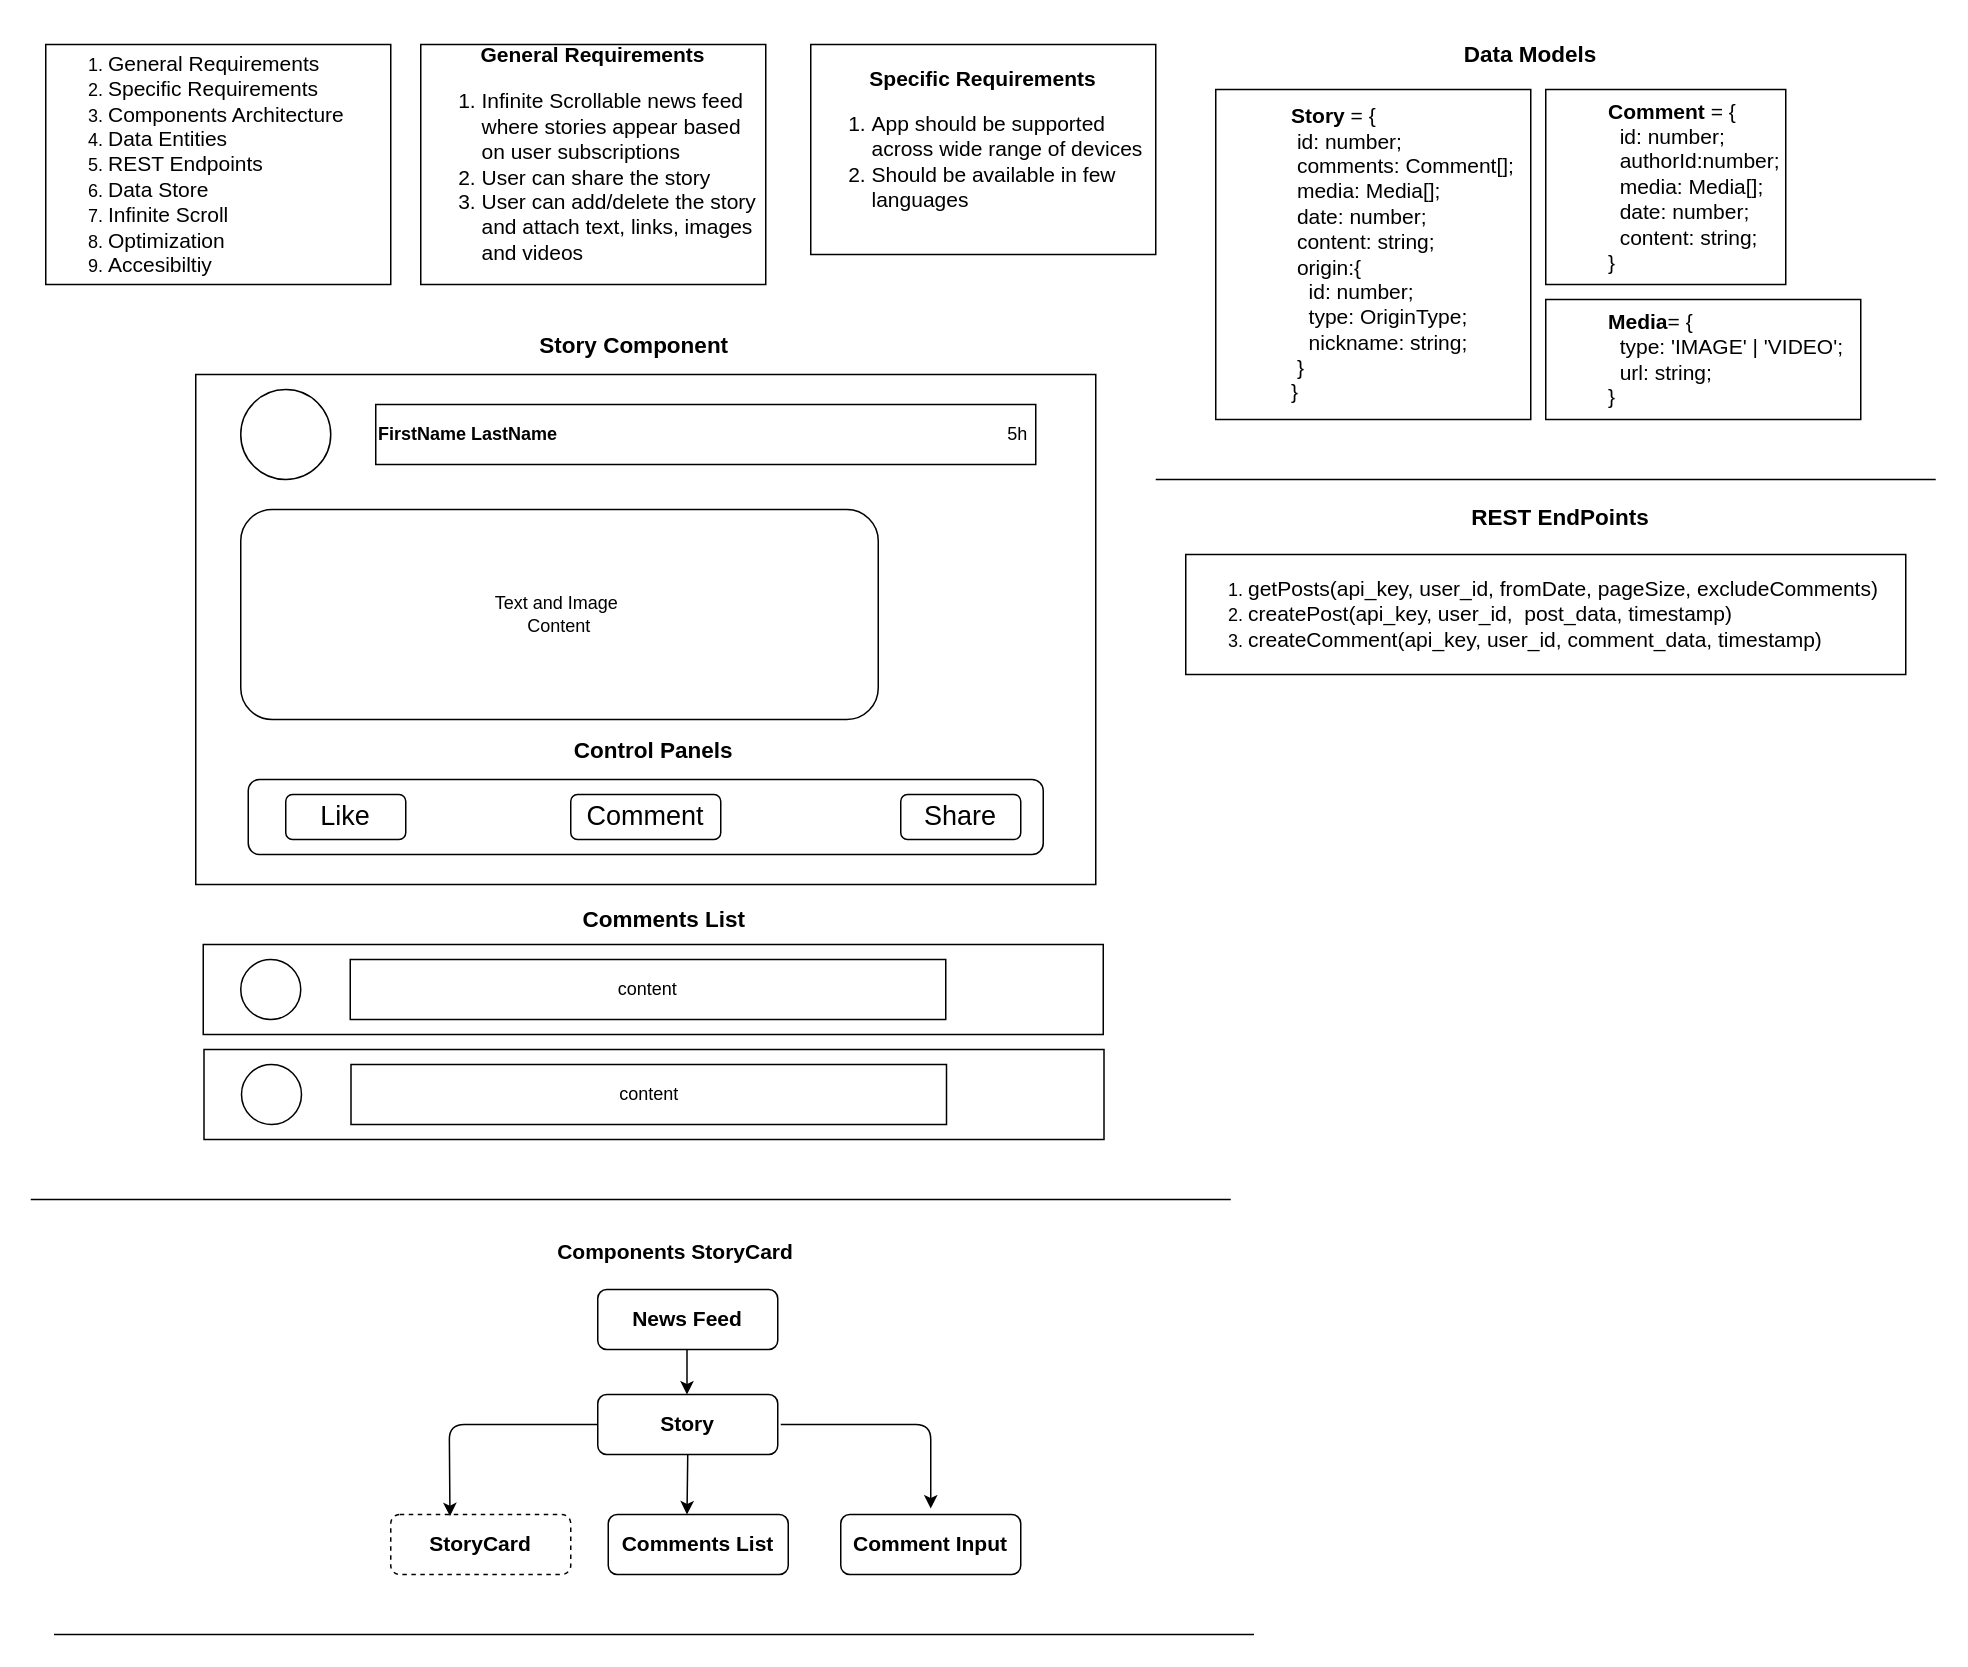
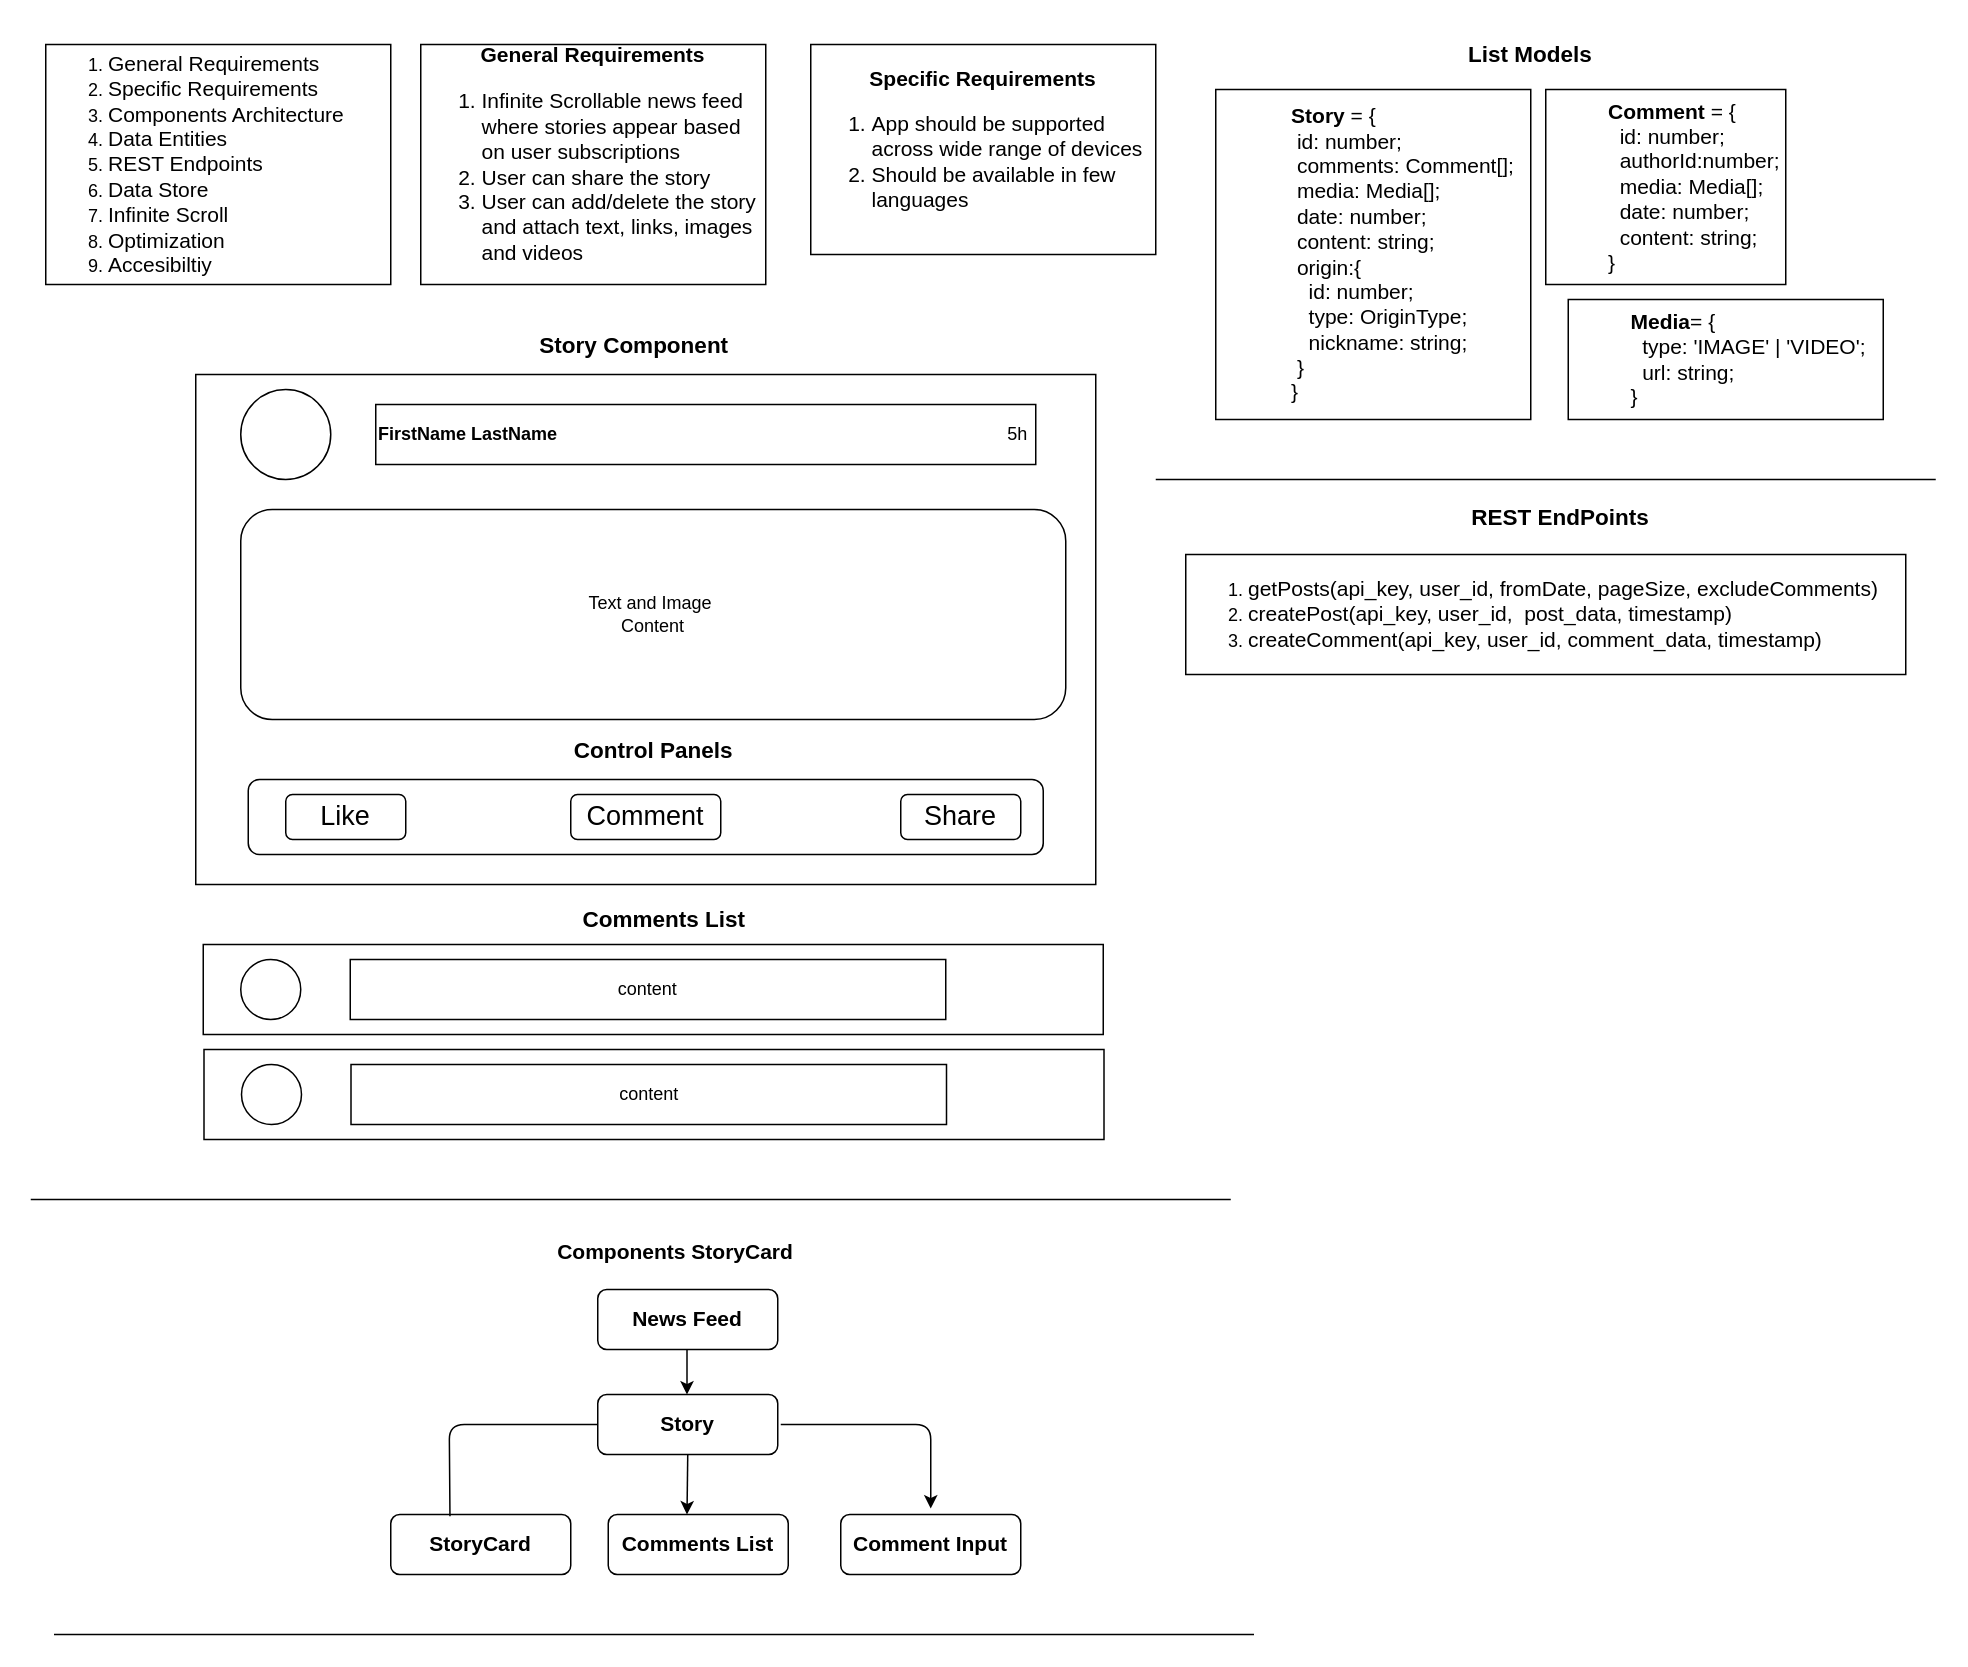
- <mxCell id="34" value="&lt;b&gt;&lt;font style=&quot;font-size: 15px&quot;&gt;Data Models&lt;/font&gt;&lt;/b&gt;" style="text;html=1;strokeColor=none;fillColor=none;align=center;verticalAlign=middle;whiteSpace=wrap;rounded=0;" vertex="1" parent="1"><mxGeometry x="960" y="20" width="120" height="30" as="geometry" /></mxCell>
+ <mxCell id="34" value="&lt;b&gt;&lt;font style=&quot;font-size: 15px&quot;&gt;List Models&lt;/font&gt;&lt;/b&gt;" style="text;html=1;strokeColor=none;fillColor=none;align=center;verticalAlign=middle;whiteSpace=wrap;rounded=0;" vertex="1" parent="1"><mxGeometry x="960" y="20" width="120" height="30" as="geometry" /></mxCell>
- <mxCell id="37" value="&lt;p style=&quot;line-height: 130%&quot;&gt;&lt;/p&gt;&lt;blockquote style=&quot;margin: 0 0 0 40px ; border: none ; padding: 0px&quot;&gt;&lt;div&gt;&lt;b style=&quot;font-size: 14px&quot;&gt;Media&lt;/b&gt;&lt;span style=&quot;font-size: 14px&quot;&gt;= {&lt;/span&gt;&lt;/div&gt;&lt;font style=&quot;font-size: 14px&quot;&gt;&lt;div&gt;&lt;span&gt;&amp;nbsp; type: 'IMAGE' | 'VIDEO';&lt;br&gt;&amp;nbsp; url: string;&lt;/span&gt;&lt;/div&gt;&lt;/font&gt;&lt;font style=&quot;font-size: 14px&quot;&gt;&lt;div&gt;&lt;span&gt;}&lt;/span&gt;&lt;/div&gt;&lt;/font&gt;&lt;/blockquote&gt;&lt;p&gt;&lt;/p&gt;" style="rounded=0;whiteSpace=wrap;html=1;align=left;" vertex="1" parent="1"><mxGeometry x="1030" y="199" width="210" height="80" as="geometry" /></mxCell>
+ <mxCell id="37" value="&lt;p style=&quot;line-height: 130%&quot;&gt;&lt;/p&gt;&lt;blockquote style=&quot;margin: 0 0 0 40px ; border: none ; padding: 0px&quot;&gt;&lt;div&gt;&lt;b style=&quot;font-size: 14px&quot;&gt;Media&lt;/b&gt;&lt;span style=&quot;font-size: 14px&quot;&gt;= {&lt;/span&gt;&lt;/div&gt;&lt;font style=&quot;font-size: 14px&quot;&gt;&lt;div&gt;&lt;span&gt;&amp;nbsp; type: 'IMAGE' | 'VIDEO';&lt;br&gt;&amp;nbsp; url: string;&lt;/span&gt;&lt;/div&gt;&lt;/font&gt;&lt;font style=&quot;font-size: 14px&quot;&gt;&lt;div&gt;&lt;span&gt;}&lt;/span&gt;&lt;/div&gt;&lt;/font&gt;&lt;/blockquote&gt;&lt;p&gt;&lt;/p&gt;" style="rounded=0;whiteSpace=wrap;html=1;align=left;" vertex="1" parent="1"><mxGeometry x="1045" y="199" width="210" height="80" as="geometry" /></mxCell>
- <mxCell id="9" value="Text and Image&amp;nbsp;&lt;br&gt;Content" style="rounded=1;whiteSpace=wrap;html=1;" vertex="1" parent="1"><mxGeometry x="160" y="339" width="425" height="140" as="geometry" /></mxCell>
+ <mxCell id="9" value="Text and Image&amp;nbsp;&lt;br&gt;Content" style="rounded=1;whiteSpace=wrap;html=1;" vertex="1" parent="1"><mxGeometry x="160" y="339" width="550" height="140" as="geometry" /></mxCell>
- <mxCell id="31" value="" style="endArrow=classic;html=1;entryX=0.329;entryY=0.028;entryDx=0;entryDy=0;entryPerimeter=0;exitX=0;exitY=0.5;exitDx=0;exitDy=0;" edge="1" parent="1" source="25" target="27"><mxGeometry width="50" height="50" relative="1" as="geometry"><mxPoint x="390" y="949" as="sourcePoint" /><mxPoint x="290" y="949" as="targetPoint" /><Array as="points"><mxPoint x="299" y="949" /></Array></mxGeometry></mxCell>
+ <mxCell id="31" value="" style="endArrow=none;html=1;entryX=0.329;entryY=0.028;entryDx=0;entryDy=0;entryPerimeter=0;exitX=0;exitY=0.5;exitDx=0;exitDy=0;" edge="1" parent="1" source="25" target="27"><mxGeometry width="50" height="50" relative="1" as="geometry"><mxPoint x="390" y="949" as="sourcePoint" /><mxPoint x="290" y="949" as="targetPoint" /><Array as="points"><mxPoint x="299" y="949" /></Array></mxGeometry></mxCell>
- <mxCell id="27" value="&lt;b&gt;&lt;font style=&quot;font-size: 14px&quot;&gt;StoryCard&lt;/font&gt;&lt;/b&gt;" style="rounded=1;whiteSpace=wrap;html=1;dashed=1;" vertex="1" parent="1"><mxGeometry x="260" y="1009" width="120" height="40" as="geometry" /></mxCell>
+ <mxCell id="27" value="&lt;b&gt;&lt;font style=&quot;font-size: 14px&quot;&gt;StoryCard&lt;/font&gt;&lt;/b&gt;" style="rounded=1;whiteSpace=wrap;html=1;" vertex="1" parent="1"><mxGeometry x="260" y="1009" width="120" height="40" as="geometry" /></mxCell>
